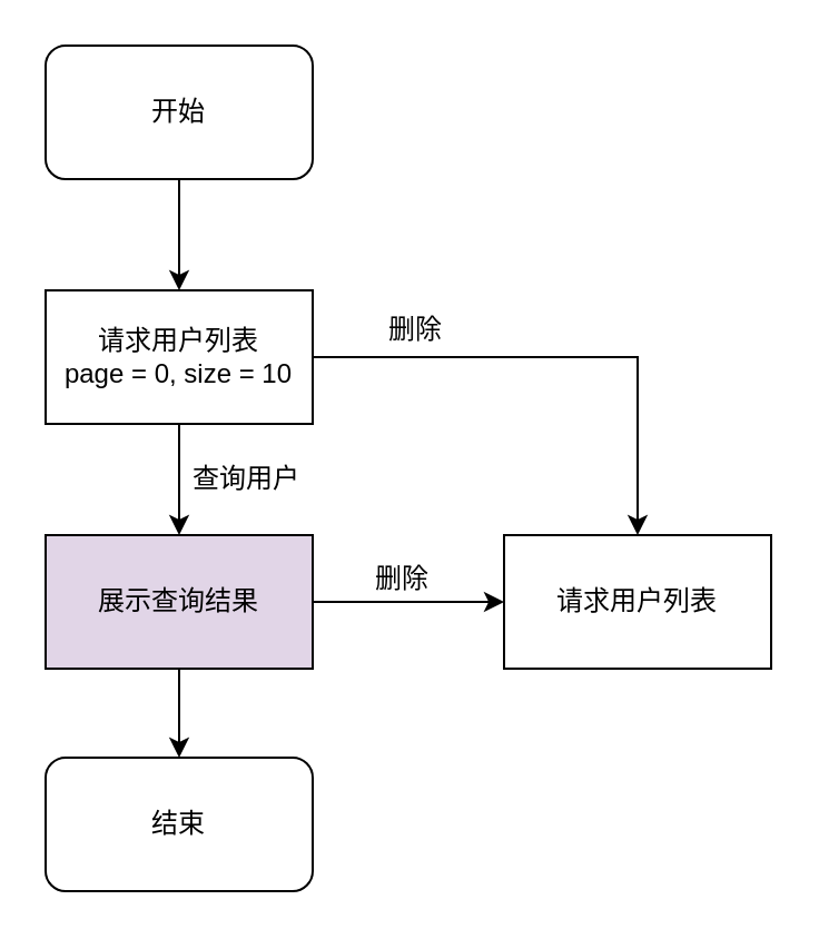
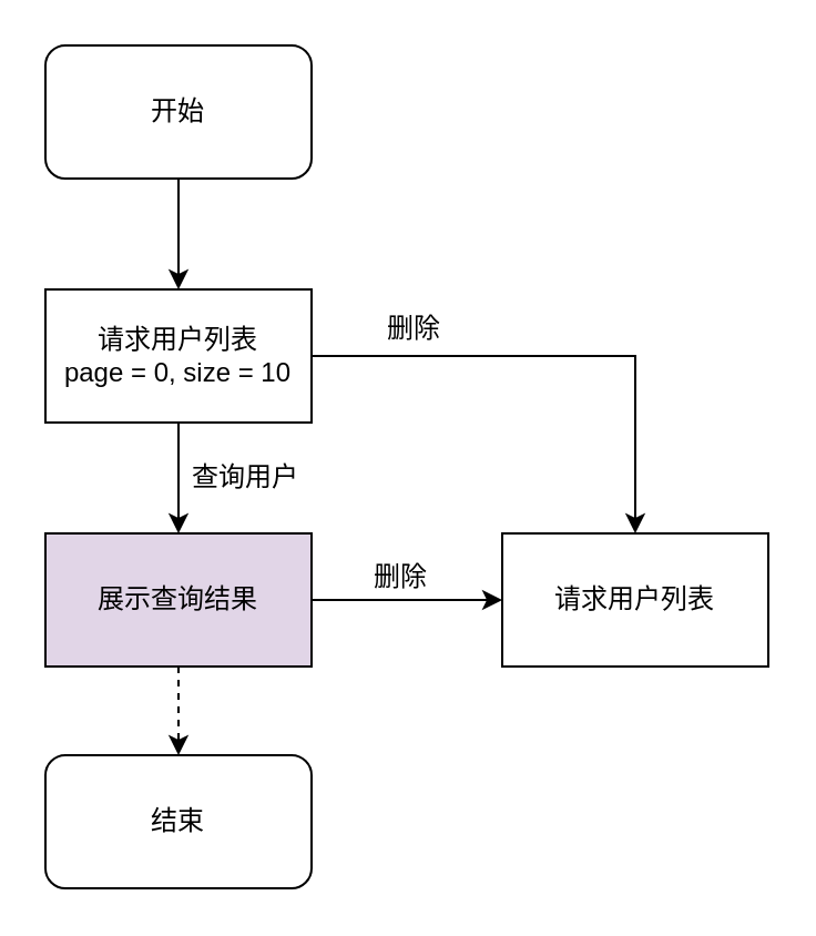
- <mxCell id="7" value="" style="edgeStyle=orthogonalEdgeStyle;rounded=0;orthogonalLoop=1;jettySize=auto;html=1;" edge="1" parent="1" source="9" target="11"><mxGeometry relative="1" as="geometry" /></mxCell>
+ <mxCell id="7" value="" style="edgeStyle=orthogonalEdgeStyle;rounded=0;orthogonalLoop=1;jettySize=auto;html=1;dashed=1;" edge="1" parent="1" source="9" target="11"><mxGeometry relative="1" as="geometry" /></mxCell>
